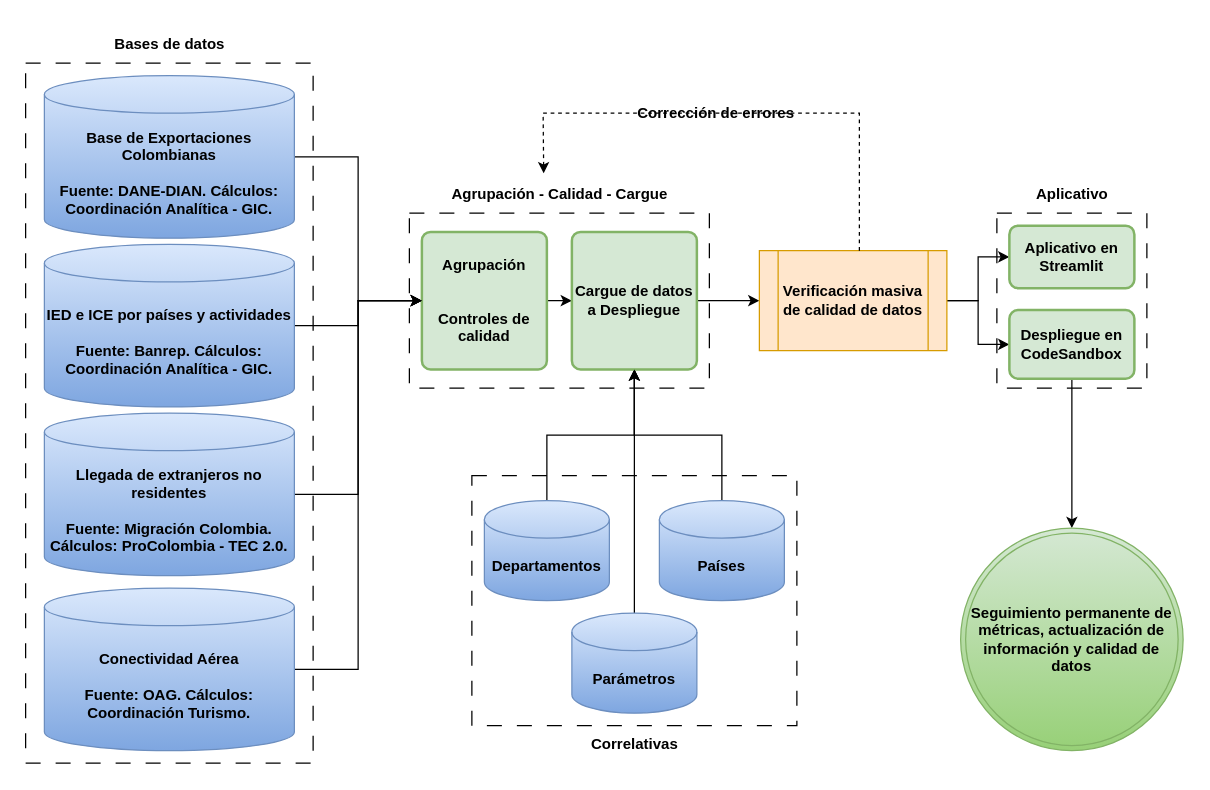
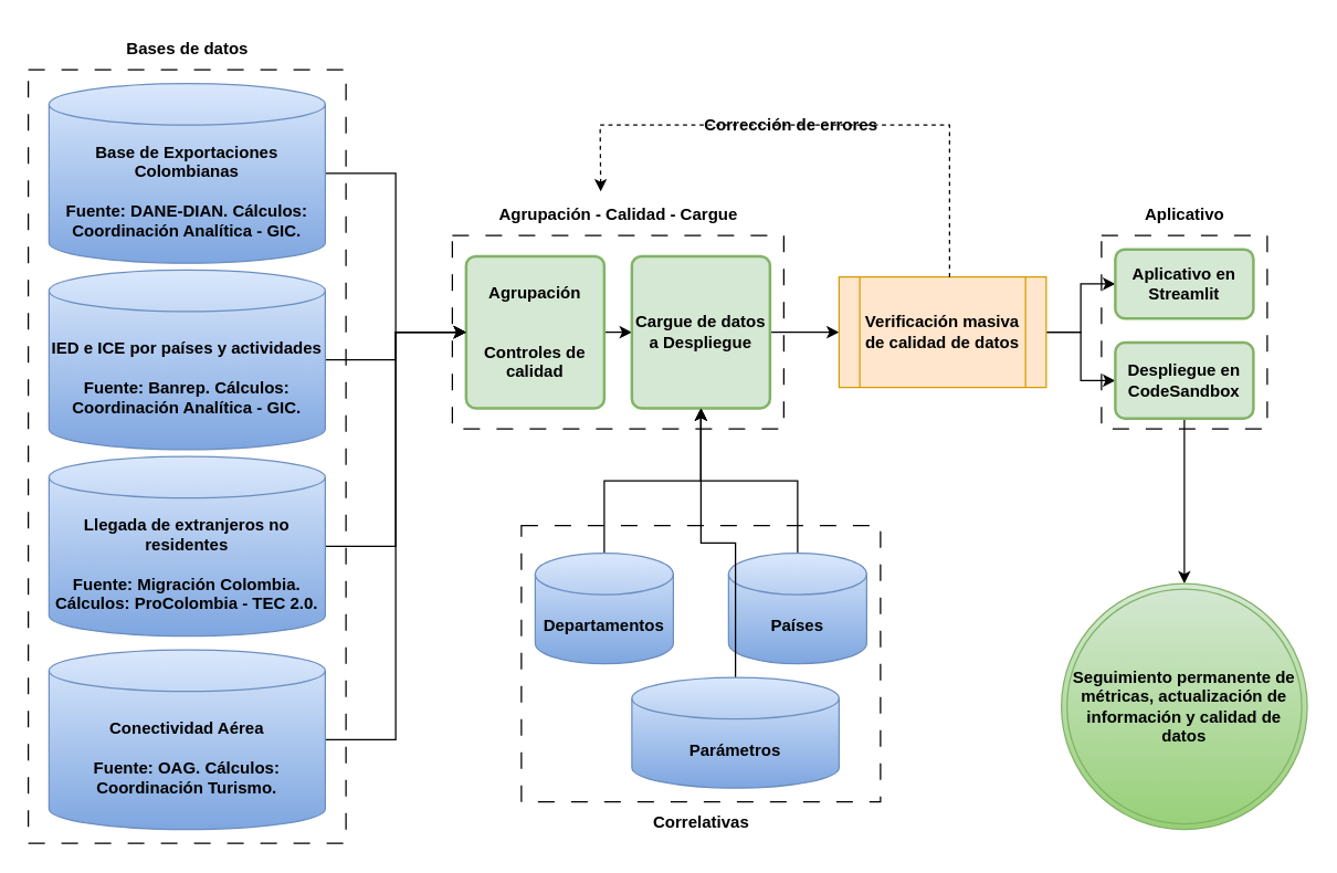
- <mxCell id="34" value="Parámetros" style="shape=cylinder3;whiteSpace=wrap;html=1;boundedLbl=1;backgroundOutline=1;size=15;fillColor=#dae8fc;strokeColor=#6c8ebf;fillStyle=solid;gradientColor=#7ea6e0;fontStyle=1" parent="1" vertex="1"><mxGeometry x="457" y="490" width="100" height="80" as="geometry" /></mxCell>
+ <mxCell id="34" value="Parámetros" style="shape=cylinder3;whiteSpace=wrap;html=1;boundedLbl=1;backgroundOutline=1;size=15;fillColor=#dae8fc;strokeColor=#6c8ebf;fillStyle=solid;gradientColor=#7ea6e0;fontStyle=1" parent="1" vertex="1"><mxGeometry x="457" y="490" width="150" height="80" as="geometry" /></mxCell>
